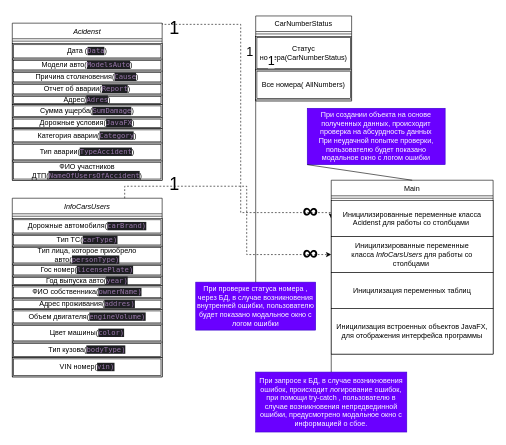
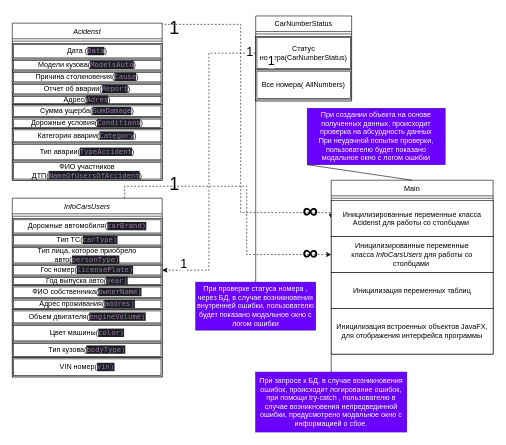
- <mxCell id="6" value="Модели авто(&lt;span style=&quot;color: rgb(152, 118, 170); font-family: &amp;quot;JetBrains Mono&amp;quot;, monospace; background-color: rgb(30, 31, 34);&quot;&gt;ModelsAuto&lt;/span&gt;&lt;span style=&quot;background-color: transparent; color: light-dark(rgb(0, 0, 0), rgb(255, 255, 255));&quot;&gt;)&lt;/span&gt;" style="shape=ext;double=1;rounded=0;whiteSpace=wrap;html=1;" vertex="1" parent="3"><mxGeometry y="60" width="250" height="20" as="geometry" /></mxCell>
+ <mxCell id="6" value="Модели кузова(&lt;span style=&quot;color: rgb(152, 118, 170); font-family: &amp;quot;JetBrains Mono&amp;quot;, monospace; background-color: rgb(30, 31, 34);&quot;&gt;ModelsAuto&lt;/span&gt;&lt;span style=&quot;background-color: transparent; color: light-dark(rgb(0, 0, 0), rgb(255, 255, 255));&quot;&gt;)&lt;/span&gt;" style="shape=ext;double=1;rounded=0;whiteSpace=wrap;html=1;" vertex="1" parent="3"><mxGeometry y="60" width="250" height="20" as="geometry" /></mxCell>
- <mxCell id="11" value="Дорожные условия(&lt;span style=&quot;color: rgb(152, 118, 170); font-family: &amp;quot;JetBrains Mono&amp;quot;, monospace; background-color: rgb(30, 31, 34);&quot;&gt;JavaFX&lt;/span&gt;&lt;span style=&quot;background-color: transparent; color: light-dark(rgb(0, 0, 0), rgb(255, 255, 255));&quot;&gt;)&lt;/span&gt;" style="shape=ext;double=1;rounded=0;whiteSpace=wrap;html=1;" vertex="1" parent="3"><mxGeometry y="158" width="250" height="18" as="geometry" /></mxCell>
+ <mxCell id="11" value="Дорожные условия(&lt;span style=&quot;color: rgb(152, 118, 170); font-family: &amp;quot;JetBrains Mono&amp;quot;, monospace; background-color: rgb(30, 31, 34);&quot;&gt;Conditions&lt;/span&gt;&lt;span style=&quot;background-color: transparent; color: light-dark(rgb(0, 0, 0), rgb(255, 255, 255));&quot;&gt;)&lt;/span&gt;" style="shape=ext;double=1;rounded=0;whiteSpace=wrap;html=1;" vertex="1" parent="3"><mxGeometry y="158" width="250" height="18" as="geometry" /></mxCell>
+ <mxCell id="39" style="edgeStyle=orthogonalEdgeStyle;rounded=0;orthogonalLoop=1;jettySize=auto;html=1;exitX=0;exitY=0.5;exitDx=0;exitDy=0;entryX=1;entryY=0.5;entryDx=0;entryDy=0;dashed=1;" edge="1" parent="38" source="23" target="30"><mxGeometry relative="1" as="geometry" /></mxCell>
+ <mxCell id="40" value="&lt;font style=&quot;font-size: 21px;&quot;&gt;1&lt;/font&gt;" style="edgeLabel;html=1;align=center;verticalAlign=middle;resizable=0;points=[];" vertex="1" connectable="0" parent="39"><mxGeometry x="-0.915" y="3" relative="1" as="geometry"><mxPoint x="-99" y="347" as="offset" /></mxGeometry></mxCell>
